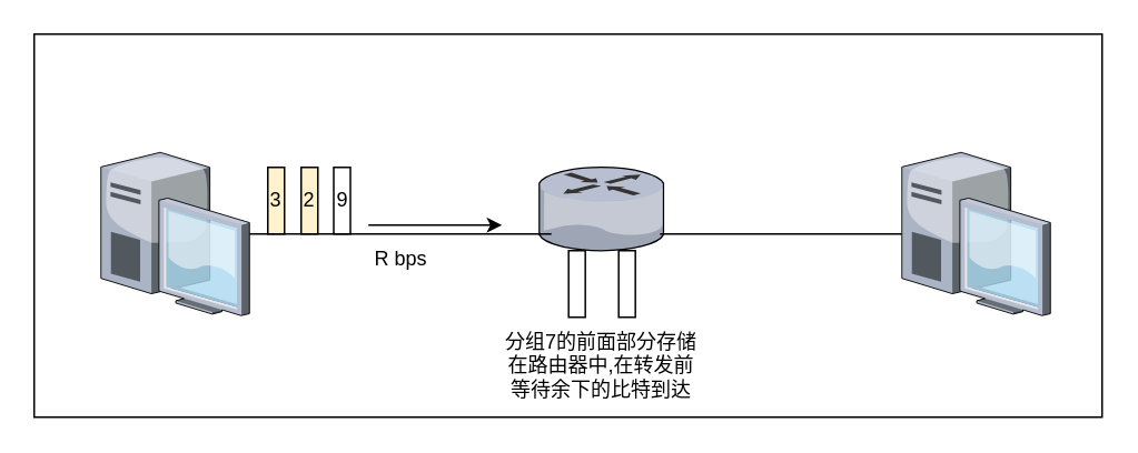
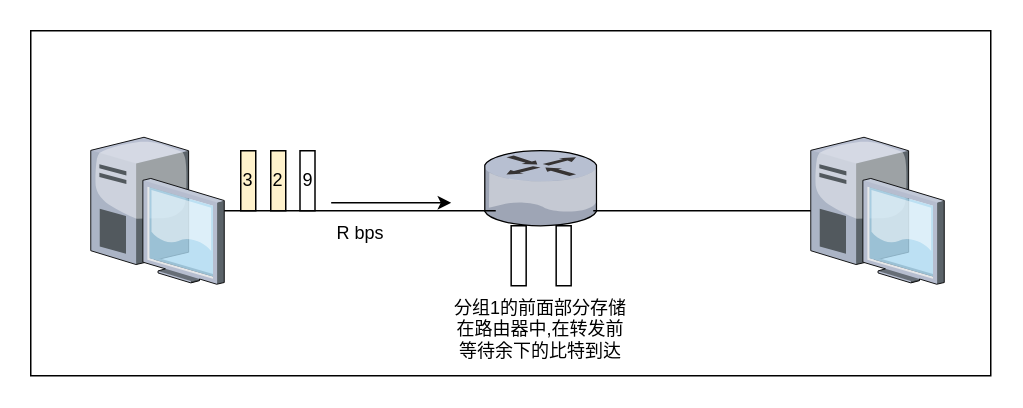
- <mxCell id="12" value="分组7的前面部分存储在路由器中,在转发前等待余下的比特到达" style="text;html=1;strokeColor=none;fillColor=none;align=center;verticalAlign=middle;whiteSpace=wrap;rounded=0;" parent="1" vertex="1"><mxGeometry x="300.28" y="189" width="120" height="60" as="geometry" /></mxCell>
+ <mxCell id="12" value="分组1的前面部分存储在路由器中,在转发前等待余下的比特到达" style="text;html=1;strokeColor=none;fillColor=none;align=center;verticalAlign=middle;whiteSpace=wrap;rounded=0;" parent="1" vertex="1"><mxGeometry x="300.28" y="189" width="120" height="60" as="geometry" /></mxCell>
